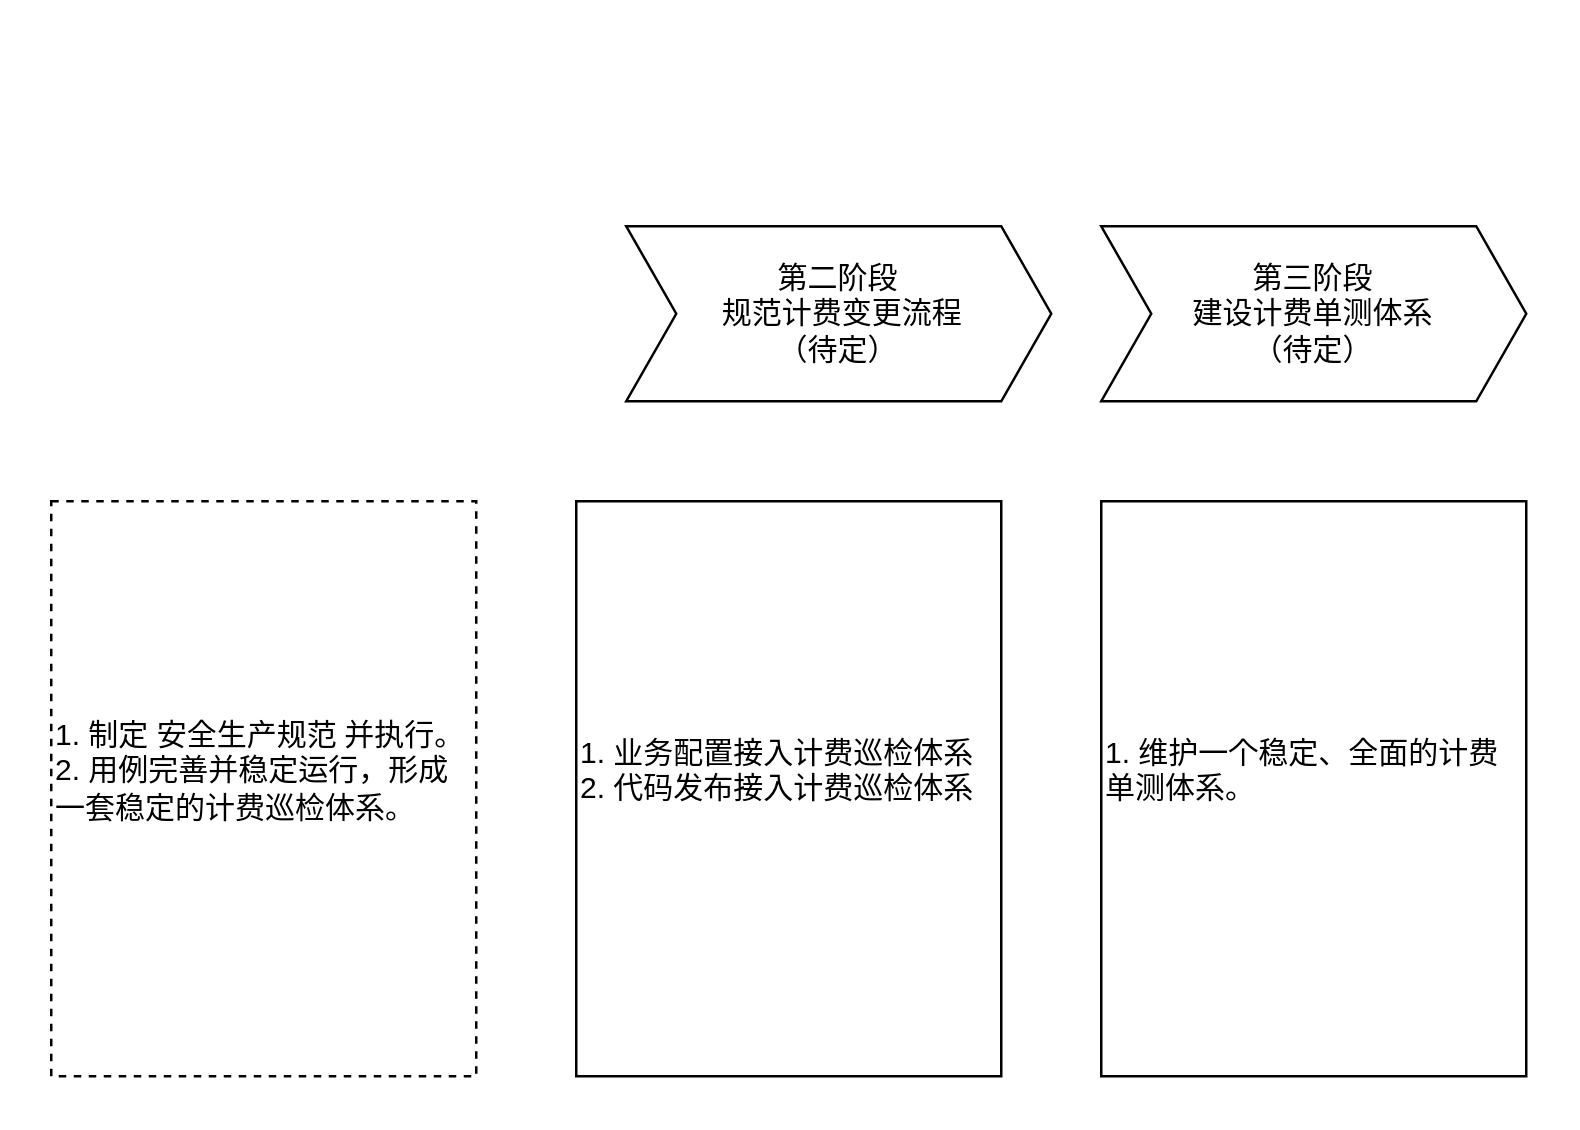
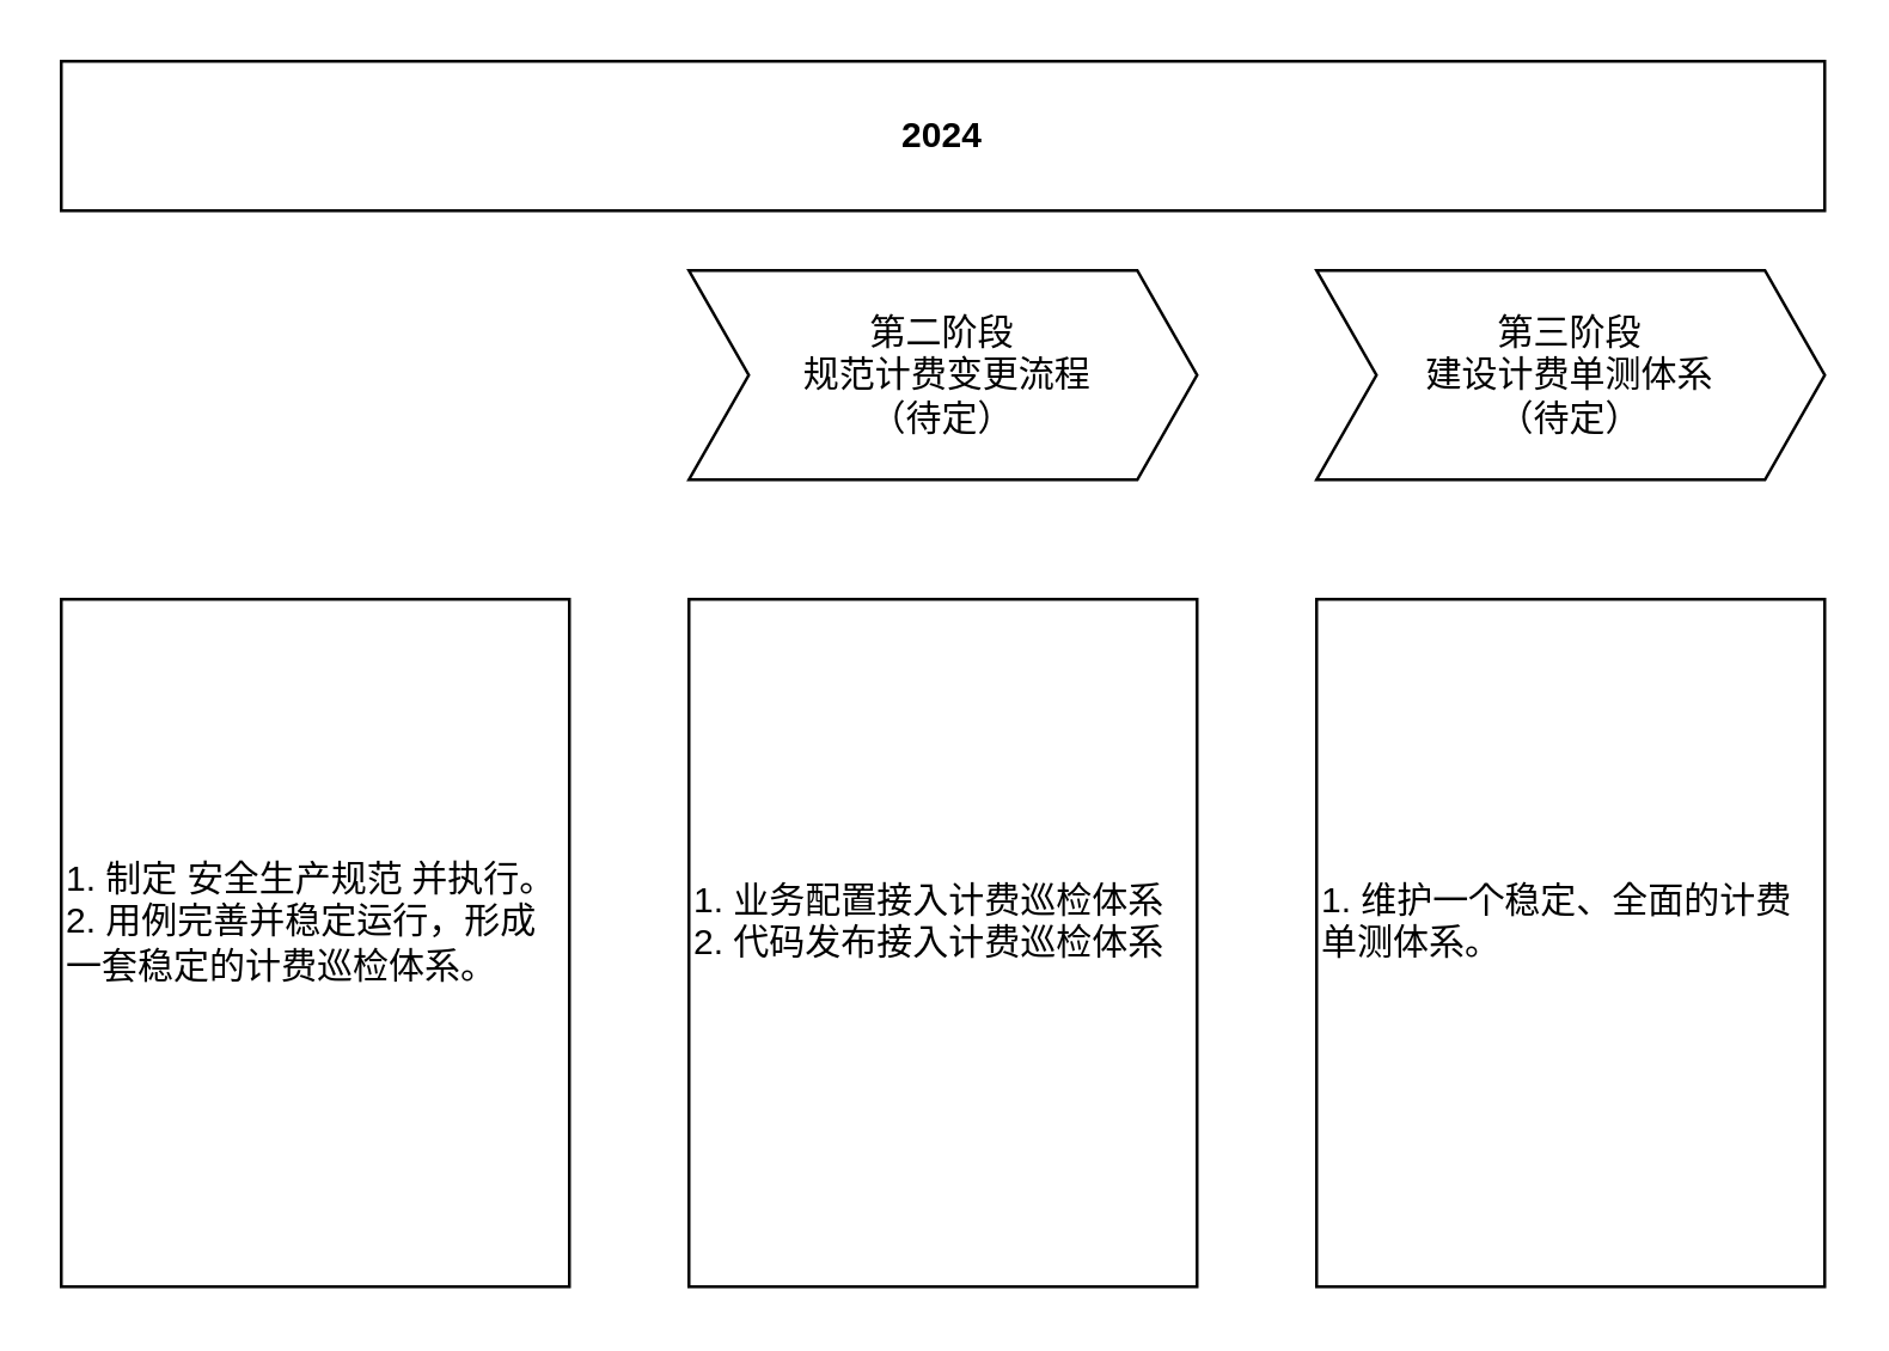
+ <mxCell id="4" value="&lt;b&gt;2024&lt;/b&gt;" style="rounded=0;whiteSpace=wrap;html=1;fillColor=none;labelBackgroundColor=none;" parent="1" vertex="1"><mxGeometry x="20" y="20" width="590" height="50" as="geometry" /></mxCell>
- <mxCell id="2" value="第二阶段&lt;div&gt;&amp;nbsp;规范计费变更流程&lt;div&gt;（待定）&lt;/div&gt;&lt;/div&gt;" style="shape=step;perimeter=stepPerimeter;whiteSpace=wrap;html=1;fixedSize=1;fillColor=none;labelBackgroundColor=none;" parent="1" vertex="1"><mxGeometry x="250" y="90" width="170" height="70" as="geometry" /></mxCell>
+ <mxCell id="2" value="第二阶段&lt;div&gt;&amp;nbsp;规范计费变更流程&lt;div&gt;（待定）&lt;/div&gt;&lt;/div&gt;" style="shape=step;perimeter=stepPerimeter;whiteSpace=wrap;html=1;fixedSize=1;fillColor=none;labelBackgroundColor=none;" parent="1" vertex="1"><mxGeometry x="230" y="90" width="170" height="70" as="geometry" /></mxCell>
- <mxCell id="5" value="&lt;div&gt;1. 制定&amp;nbsp;&lt;span style=&quot;background-color: initial; font-family: -webkit-standard; caret-color: rgb(0, 0, 0);&quot;&gt;安全生产规范 并执行。&lt;/span&gt;&lt;br&gt;&lt;/div&gt;2. 用例完善并稳定运行，形成一套稳定的计费巡检体系。&lt;div&gt;&lt;br&gt;&lt;/div&gt;" style="rounded=0;whiteSpace=wrap;html=1;fillColor=none;align=left;labelBackgroundColor=none;dashed=1;" parent="1" vertex="1"><mxGeometry x="20" y="200" width="170" height="230" as="geometry" /></mxCell>
+ <mxCell id="5" value="&lt;div&gt;1. 制定&amp;nbsp;&lt;span style=&quot;background-color: initial; font-family: -webkit-standard; caret-color: rgb(0, 0, 0);&quot;&gt;安全生产规范 并执行。&lt;/span&gt;&lt;br&gt;&lt;/div&gt;2. 用例完善并稳定运行，形成一套稳定的计费巡检体系。&lt;div&gt;&lt;br&gt;&lt;/div&gt;" style="rounded=0;whiteSpace=wrap;html=1;fillColor=none;align=left;labelBackgroundColor=none;" parent="1" vertex="1"><mxGeometry x="20" y="200" width="170" height="230" as="geometry" /></mxCell>
